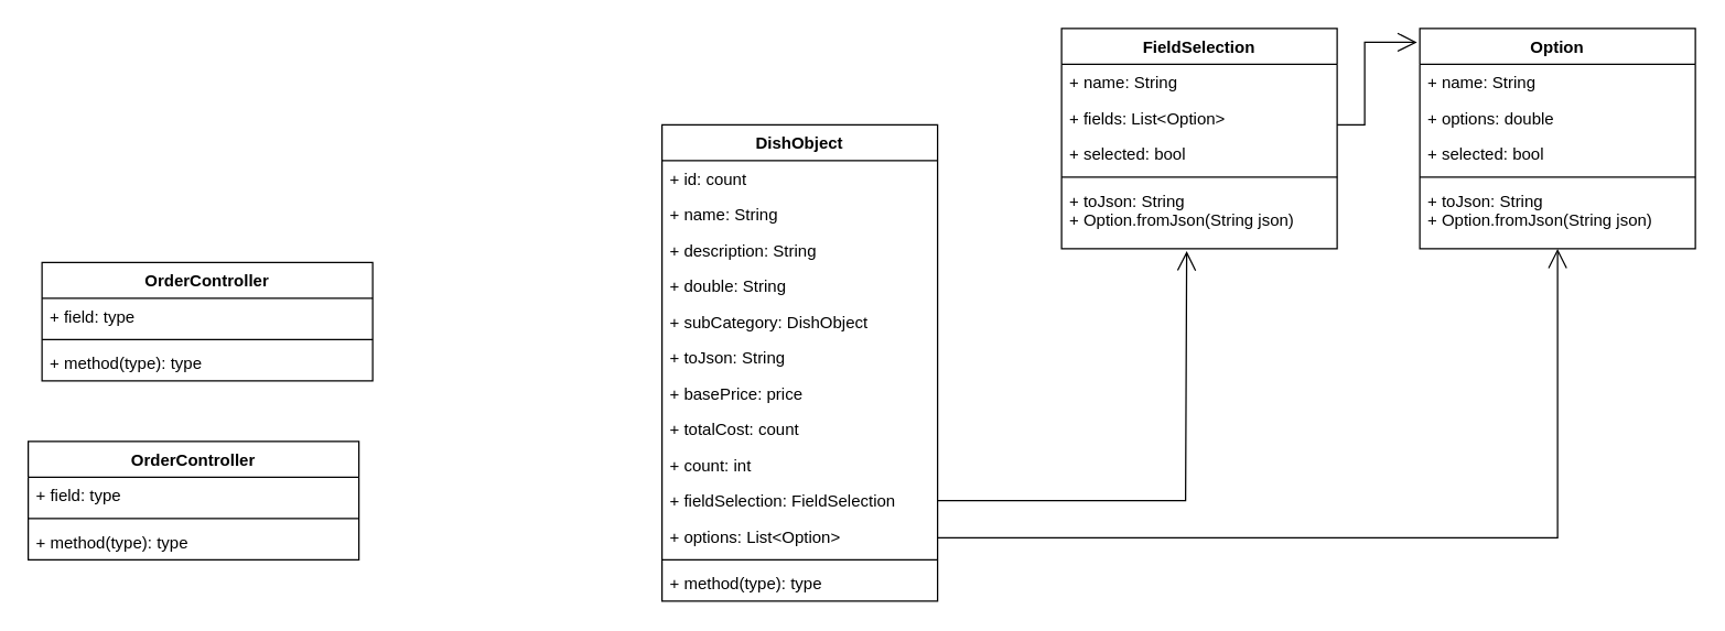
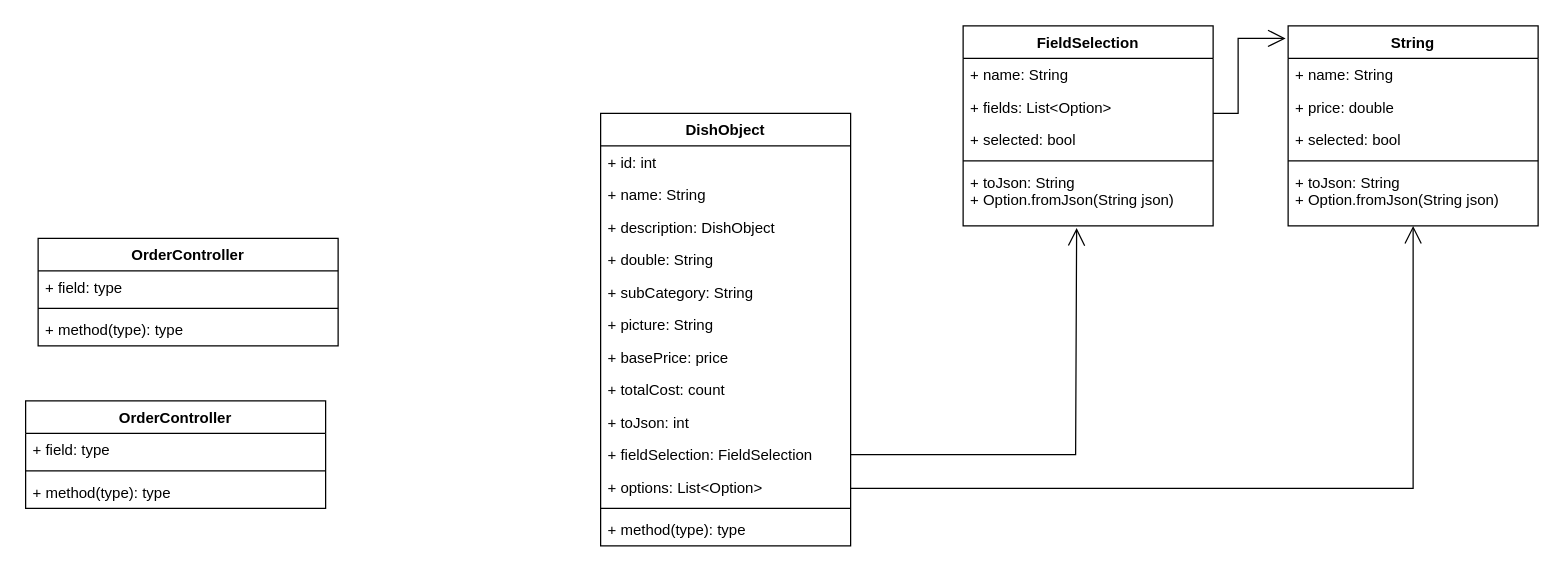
- <mxCell id="24" value="Option" style="swimlane;fontStyle=1;align=center;verticalAlign=top;childLayout=stackLayout;horizontal=1;startSize=26;horizontalStack=0;resizeParent=1;resizeParentMax=0;resizeLast=0;collapsible=1;marginBottom=0;" vertex="1" parent="1"><mxGeometry x="1030" y="20" width="200" height="160" as="geometry" /></mxCell>
+ <mxCell id="24" value="String" style="swimlane;fontStyle=1;align=center;verticalAlign=top;childLayout=stackLayout;horizontal=1;startSize=26;horizontalStack=0;resizeParent=1;resizeParentMax=0;resizeLast=0;collapsible=1;marginBottom=0;" vertex="1" parent="1"><mxGeometry x="1030" y="20" width="200" height="160" as="geometry" /></mxCell>
- <mxCell id="26" value="+ options: double" style="text;strokeColor=none;fillColor=none;align=left;verticalAlign=top;spacingLeft=4;spacingRight=4;overflow=hidden;rotatable=0;points=[[0,0.5],[1,0.5]];portConstraint=eastwest;" vertex="1" parent="24"><mxGeometry y="52" width="200" height="26" as="geometry" /></mxCell>
+ <mxCell id="26" value="+ price: double" style="text;strokeColor=none;fillColor=none;align=left;verticalAlign=top;spacingLeft=4;spacingRight=4;overflow=hidden;rotatable=0;points=[[0,0.5],[1,0.5]];portConstraint=eastwest;" vertex="1" parent="24"><mxGeometry y="52" width="200" height="26" as="geometry" /></mxCell>
- <mxCell id="3" value="+ id: count" style="text;strokeColor=none;fillColor=none;align=left;verticalAlign=top;spacingLeft=4;spacingRight=4;overflow=hidden;rotatable=0;points=[[0,0.5],[1,0.5]];portConstraint=eastwest;" vertex="1" parent="2"><mxGeometry y="26" width="200" height="26" as="geometry" /></mxCell>
+ <mxCell id="3" value="+ id: int" style="text;strokeColor=none;fillColor=none;align=left;verticalAlign=top;spacingLeft=4;spacingRight=4;overflow=hidden;rotatable=0;points=[[0,0.5],[1,0.5]];portConstraint=eastwest;" vertex="1" parent="2"><mxGeometry y="26" width="200" height="26" as="geometry" /></mxCell>
- <mxCell id="5" value="+ description: String" style="text;strokeColor=none;fillColor=none;align=left;verticalAlign=top;spacingLeft=4;spacingRight=4;overflow=hidden;rotatable=0;points=[[0,0.5],[1,0.5]];portConstraint=eastwest;" vertex="1" parent="2"><mxGeometry y="78" width="200" height="26" as="geometry" /></mxCell>
+ <mxCell id="5" value="+ description: DishObject" style="text;strokeColor=none;fillColor=none;align=left;verticalAlign=top;spacingLeft=4;spacingRight=4;overflow=hidden;rotatable=0;points=[[0,0.5],[1,0.5]];portConstraint=eastwest;" vertex="1" parent="2"><mxGeometry y="78" width="200" height="26" as="geometry" /></mxCell>
- <mxCell id="7" value="+ subCategory: DishObject" style="text;strokeColor=none;fillColor=none;align=left;verticalAlign=top;spacingLeft=4;spacingRight=4;overflow=hidden;rotatable=0;points=[[0,0.5],[1,0.5]];portConstraint=eastwest;" vertex="1" parent="2"><mxGeometry y="130" width="200" height="26" as="geometry" /></mxCell>
+ <mxCell id="7" value="+ subCategory: String" style="text;strokeColor=none;fillColor=none;align=left;verticalAlign=top;spacingLeft=4;spacingRight=4;overflow=hidden;rotatable=0;points=[[0,0.5],[1,0.5]];portConstraint=eastwest;" vertex="1" parent="2"><mxGeometry y="130" width="200" height="26" as="geometry" /></mxCell>
- <mxCell id="8" value="+ toJson: String" style="text;strokeColor=none;fillColor=none;align=left;verticalAlign=top;spacingLeft=4;spacingRight=4;overflow=hidden;rotatable=0;points=[[0,0.5],[1,0.5]];portConstraint=eastwest;" vertex="1" parent="2"><mxGeometry y="156" width="200" height="26" as="geometry" /></mxCell>
+ <mxCell id="8" value="+ picture: String" style="text;strokeColor=none;fillColor=none;align=left;verticalAlign=top;spacingLeft=4;spacingRight=4;overflow=hidden;rotatable=0;points=[[0,0.5],[1,0.5]];portConstraint=eastwest;" vertex="1" parent="2"><mxGeometry y="156" width="200" height="26" as="geometry" /></mxCell>
- <mxCell id="11" value="+ count: int" style="text;strokeColor=none;fillColor=none;align=left;verticalAlign=top;spacingLeft=4;spacingRight=4;overflow=hidden;rotatable=0;points=[[0,0.5],[1,0.5]];portConstraint=eastwest;" vertex="1" parent="2"><mxGeometry y="234" width="200" height="26" as="geometry" /></mxCell>
+ <mxCell id="11" value="+ toJson: int" style="text;strokeColor=none;fillColor=none;align=left;verticalAlign=top;spacingLeft=4;spacingRight=4;overflow=hidden;rotatable=0;points=[[0,0.5],[1,0.5]];portConstraint=eastwest;" vertex="1" parent="2"><mxGeometry y="234" width="200" height="26" as="geometry" /></mxCell>
